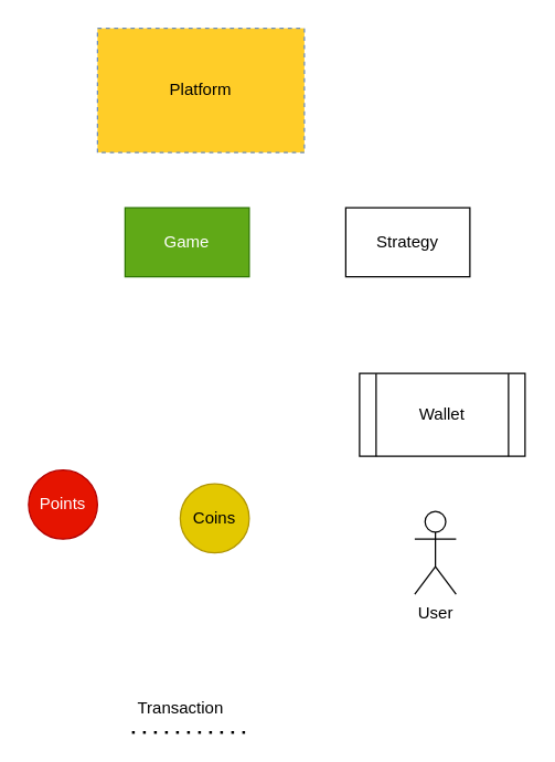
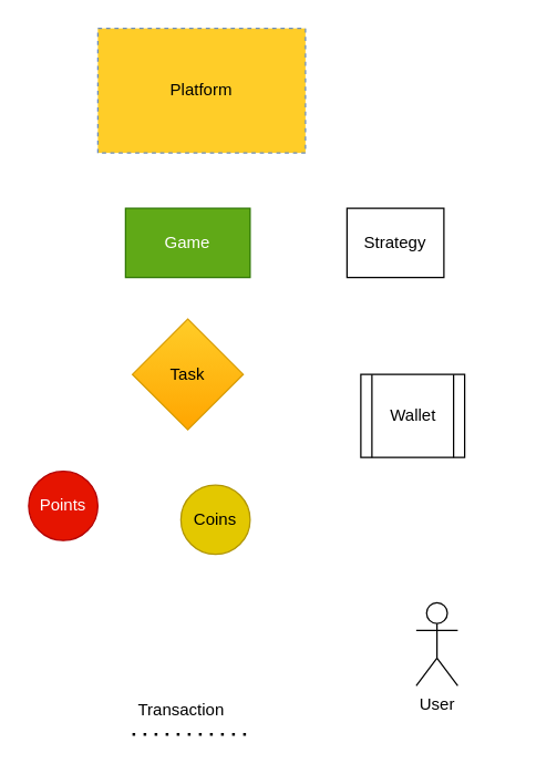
- <mxCell id="7" value="Strategy" style="rounded=0;whiteSpace=wrap;html=1;" vertex="1" parent="1"><mxGeometry x="250" y="150" width="90" height="50" as="geometry" /></mxCell>
+ <mxCell id="7" value="Strategy" style="rounded=0;whiteSpace=wrap;html=1;" vertex="1" parent="1"><mxGeometry x="250" y="150" width="70" height="50" as="geometry" /></mxCell>
+ <mxCell id="4" value="Task" style="rhombus;whiteSpace=wrap;html=1;fillColor=#ffcd28;gradientColor=#ffa500;strokeColor=#d79b00;" vertex="1" parent="1"><mxGeometry x="95" y="230" width="80" height="80" as="geometry" /></mxCell>
- <mxCell id="8" value="Wallet" style="shape=process;whiteSpace=wrap;html=1;backgroundOutline=1;" vertex="1" parent="1"><mxGeometry x="260" y="270" width="120" height="60" as="geometry" /></mxCell>
+ <mxCell id="8" value="Wallet" style="shape=process;whiteSpace=wrap;html=1;backgroundOutline=1;" vertex="1" parent="1"><mxGeometry x="260" y="270" width="75" height="60" as="geometry" /></mxCell>
- <mxCell id="9" value="User" style="shape=umlActor;verticalLabelPosition=bottom;verticalAlign=top;html=1;outlineConnect=0;" vertex="1" parent="1"><mxGeometry x="300" y="370" width="30" height="60" as="geometry" /></mxCell>
+ <mxCell id="9" value="User" style="shape=umlActor;verticalLabelPosition=bottom;verticalAlign=top;html=1;outlineConnect=0;" vertex="1" parent="1"><mxGeometry x="300" y="435" width="30" height="60" as="geometry" /></mxCell>
